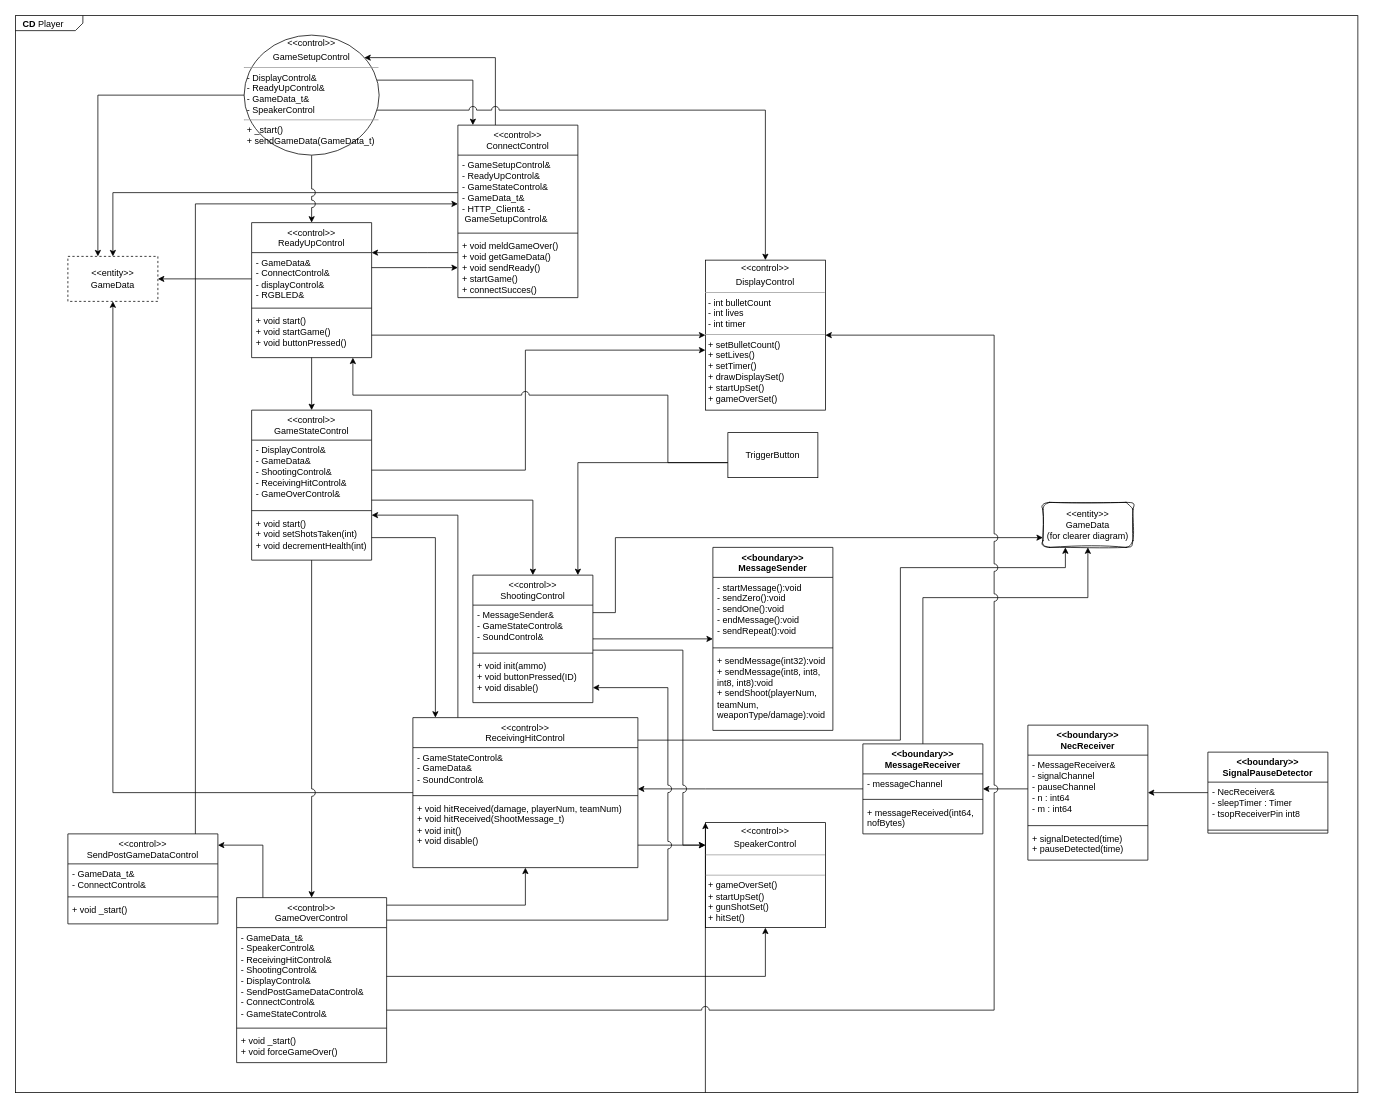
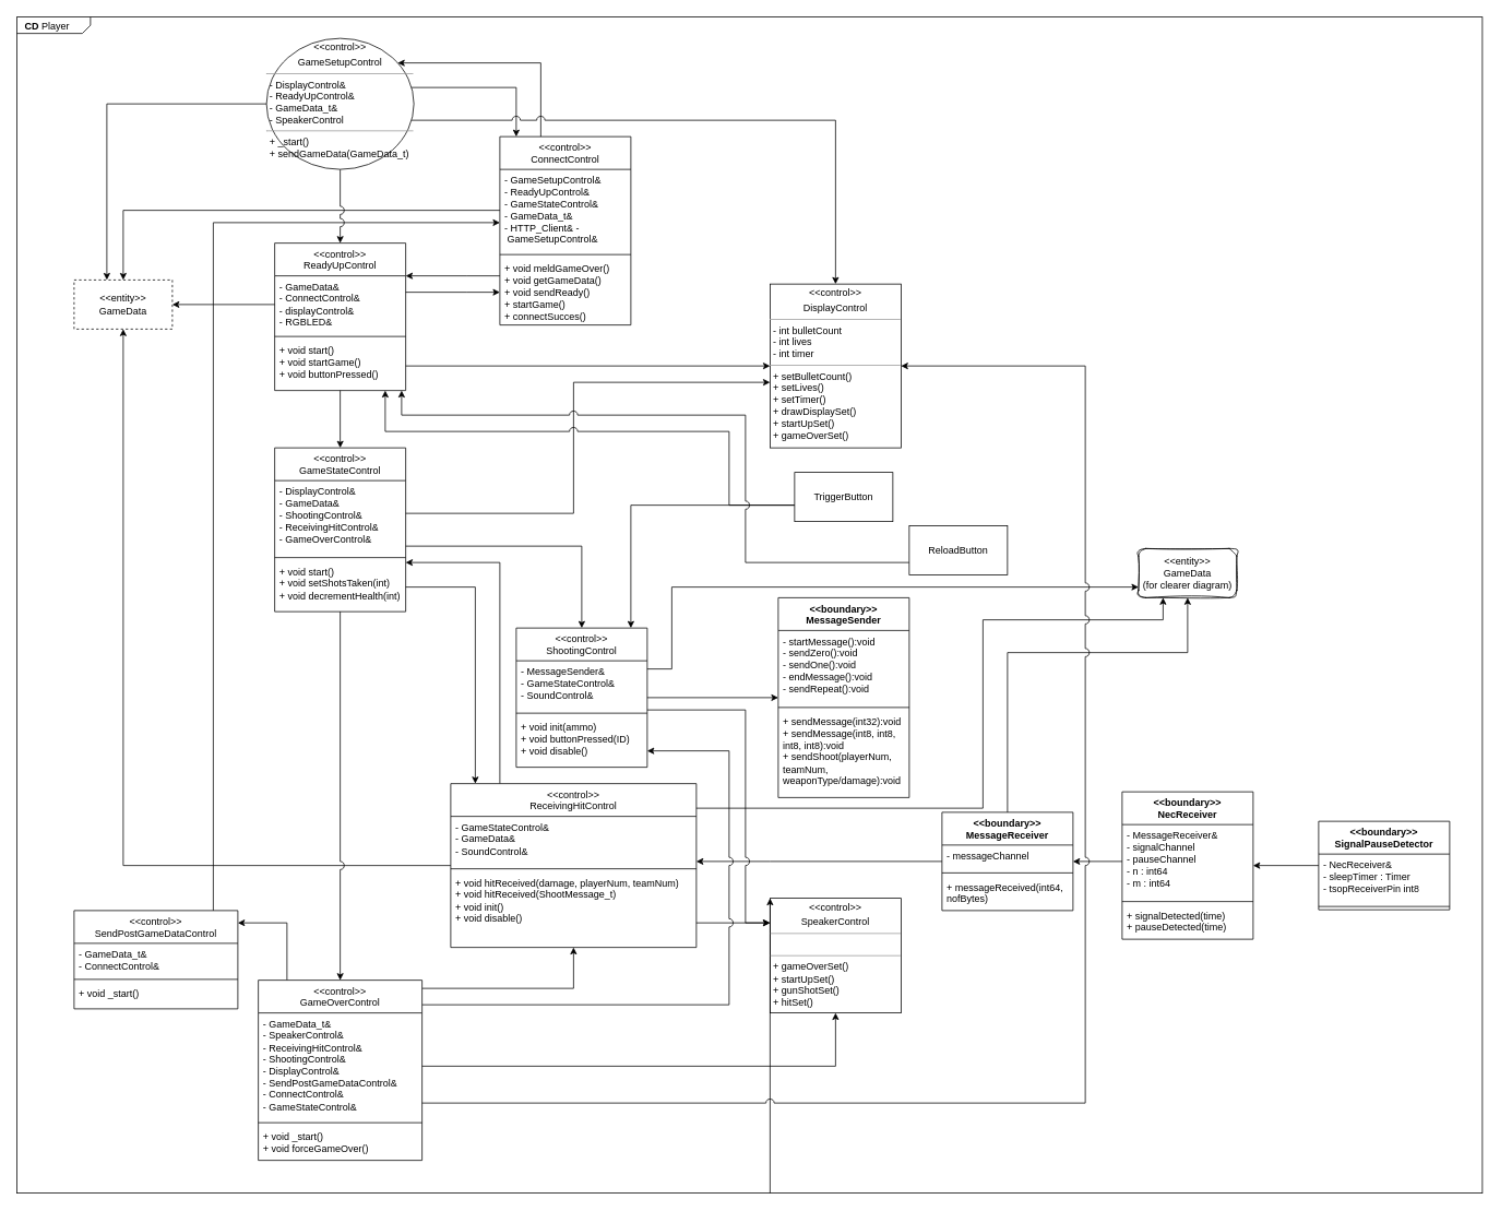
+ <mxCell id="42" style="edgeStyle=orthogonalEdgeStyle;rounded=0;orthogonalLoop=1;jettySize=auto;html=1;jumpStyle=arc;jumpSize=10;" parent="1" source="43" target="14" edge="1"><mxGeometry relative="1" as="geometry"><Array as="points"><mxPoint x="910" y="686" /><mxPoint x="910" y="506" /><mxPoint x="490" y="506" /></Array></mxGeometry></mxCell>
+ <mxCell id="43" value="ReloadButton" style="rounded=0;whiteSpace=wrap;html=1;" parent="1" vertex="1"><mxGeometry x="1110" y="641" width="120" height="60" as="geometry" /></mxCell>
